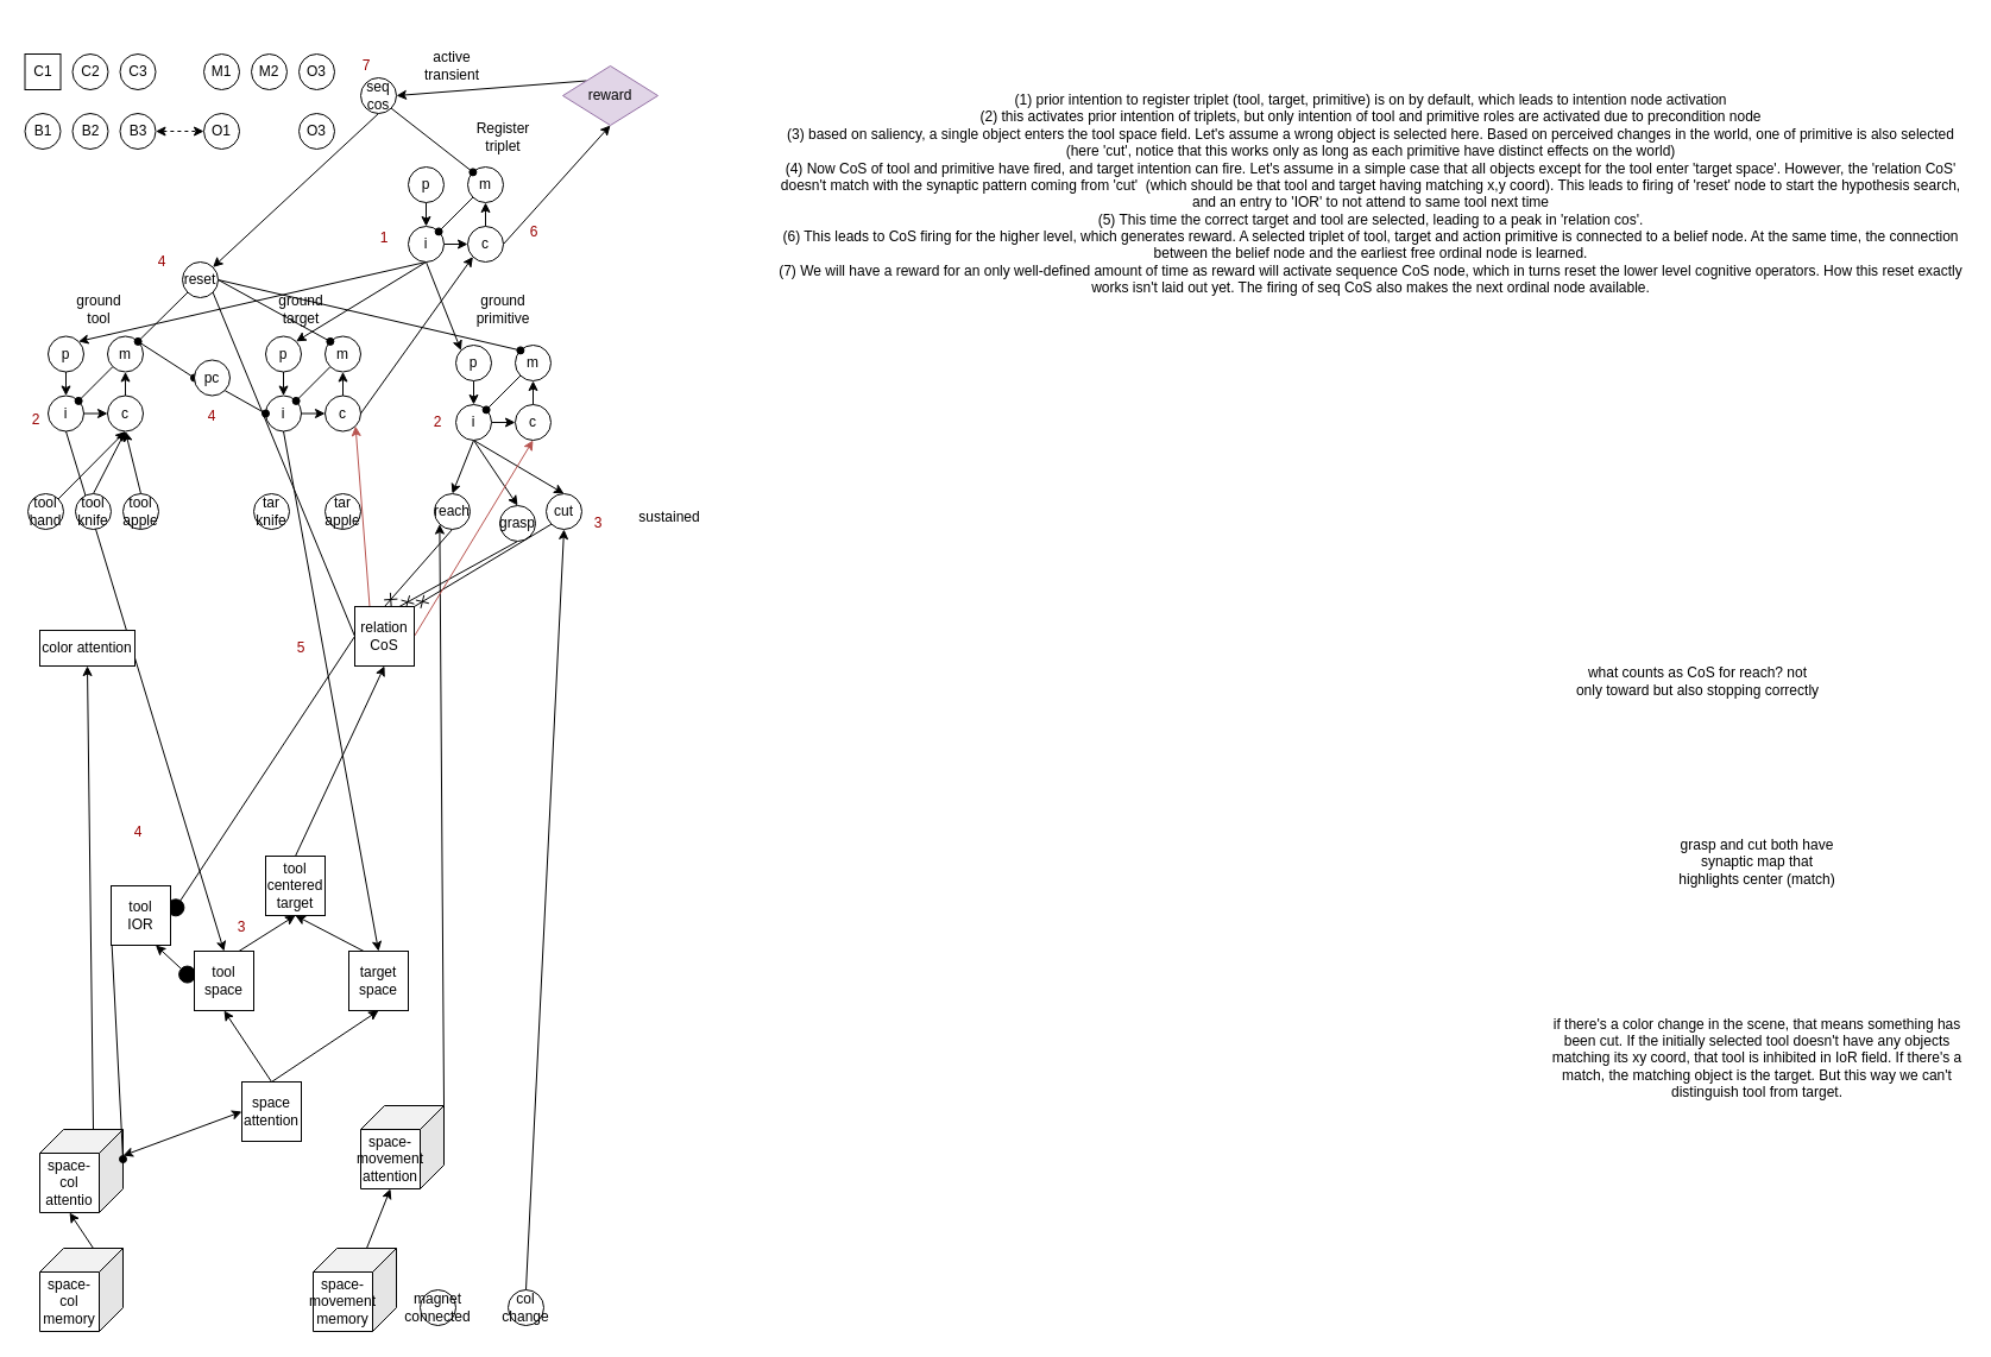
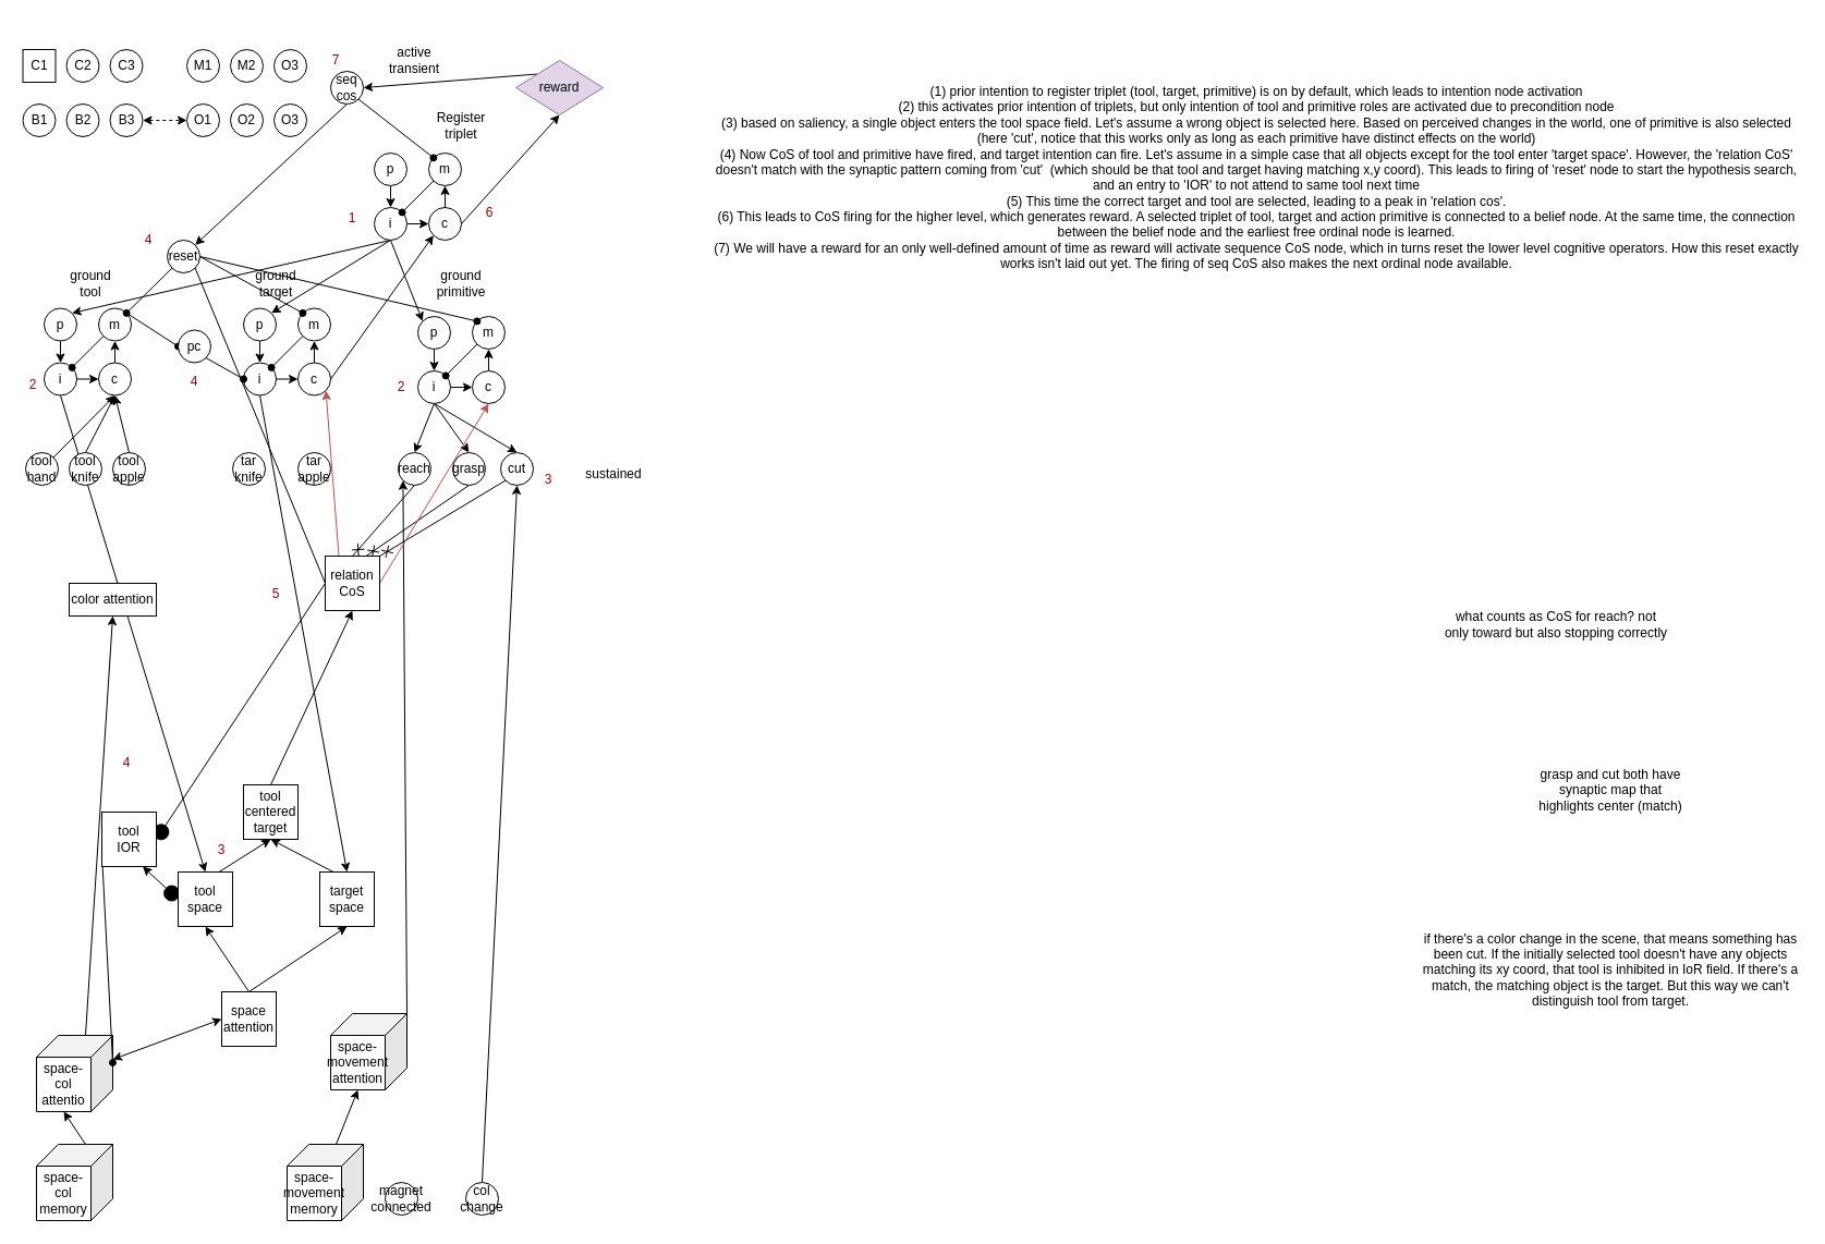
+ <mxCell id="10" value="O2" style="ellipse;whiteSpace=wrap;html=1;aspect=fixed;" vertex="1" parent="1"><mxGeometry x="211" y="95" width="30" height="30" as="geometry" /></mxCell>
- <mxCell id="82" value="grasp" style="ellipse;whiteSpace=wrap;html=1;aspect=fixed;" vertex="1" parent="1"><mxGeometry x="420" y="425" width="30" height="30" as="geometry" /></mxCell>
+ <mxCell id="82" value="grasp" style="ellipse;whiteSpace=wrap;html=1;aspect=fixed;" vertex="1" parent="1"><mxGeometry x="415" y="415" width="30" height="30" as="geometry" /></mxCell>
- <mxCell id="85" value="color attention" style="rounded=0;whiteSpace=wrap;html=1;" vertex="1" parent="1"><mxGeometry x="33" y="530" width="80" height="30" as="geometry" /></mxCell>
+ <mxCell id="85" value="color attention" style="rounded=0;whiteSpace=wrap;html=1;" vertex="1" parent="1"><mxGeometry x="63" y="535" width="80" height="30" as="geometry" /></mxCell>
